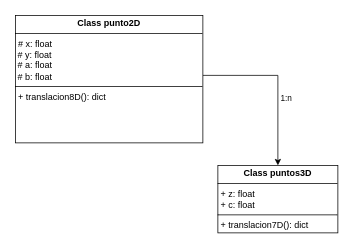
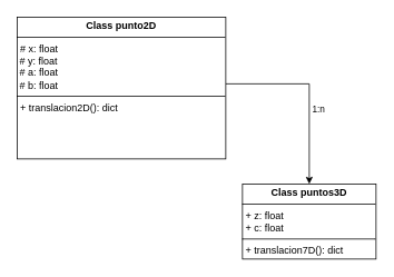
- <mxCell id="4" value="&lt;p style=&quot;margin:0px;margin-top:4px;text-align:center;&quot;&gt;&lt;b&gt;Class punto2D&lt;/b&gt;&lt;/p&gt;&lt;hr size=&quot;1&quot; style=&quot;border-style:solid;&quot;&gt;&lt;p style=&quot;margin:0px;margin-left:4px;&quot;&gt;# x: float&lt;/p&gt;&amp;nbsp;# y: float&lt;div&gt;&lt;div&gt;&amp;nbsp;# a: float&lt;/div&gt;&lt;div&gt;&amp;nbsp;# b: float&lt;br&gt;&lt;hr size=&quot;1&quot; style=&quot;border-style:solid;&quot;&gt;&lt;p style=&quot;margin:0px;margin-left:4px;&quot;&gt;+ translacion8D(): dict&lt;/p&gt;&lt;/div&gt;&lt;/div&gt;" style="verticalAlign=top;align=left;overflow=fill;html=1;whiteSpace=wrap;" vertex="1" parent="1"><mxGeometry x="20" y="20" width="250" height="170" as="geometry" /></mxCell>
+ <mxCell id="4" value="&lt;p style=&quot;margin:0px;margin-top:4px;text-align:center;&quot;&gt;&lt;b&gt;Class punto2D&lt;/b&gt;&lt;/p&gt;&lt;hr size=&quot;1&quot; style=&quot;border-style:solid;&quot;&gt;&lt;p style=&quot;margin:0px;margin-left:4px;&quot;&gt;# x: float&lt;/p&gt;&amp;nbsp;# y: float&lt;div&gt;&lt;div&gt;&amp;nbsp;# a: float&lt;/div&gt;&lt;div&gt;&amp;nbsp;# b: float&lt;br&gt;&lt;hr size=&quot;1&quot; style=&quot;border-style:solid;&quot;&gt;&lt;p style=&quot;margin:0px;margin-left:4px;&quot;&gt;+ translacion2D(): dict&lt;/p&gt;&lt;/div&gt;&lt;/div&gt;" style="verticalAlign=top;align=left;overflow=fill;html=1;whiteSpace=wrap;" vertex="1" parent="1"><mxGeometry x="20" y="20" width="250" height="170" as="geometry" /></mxCell>
